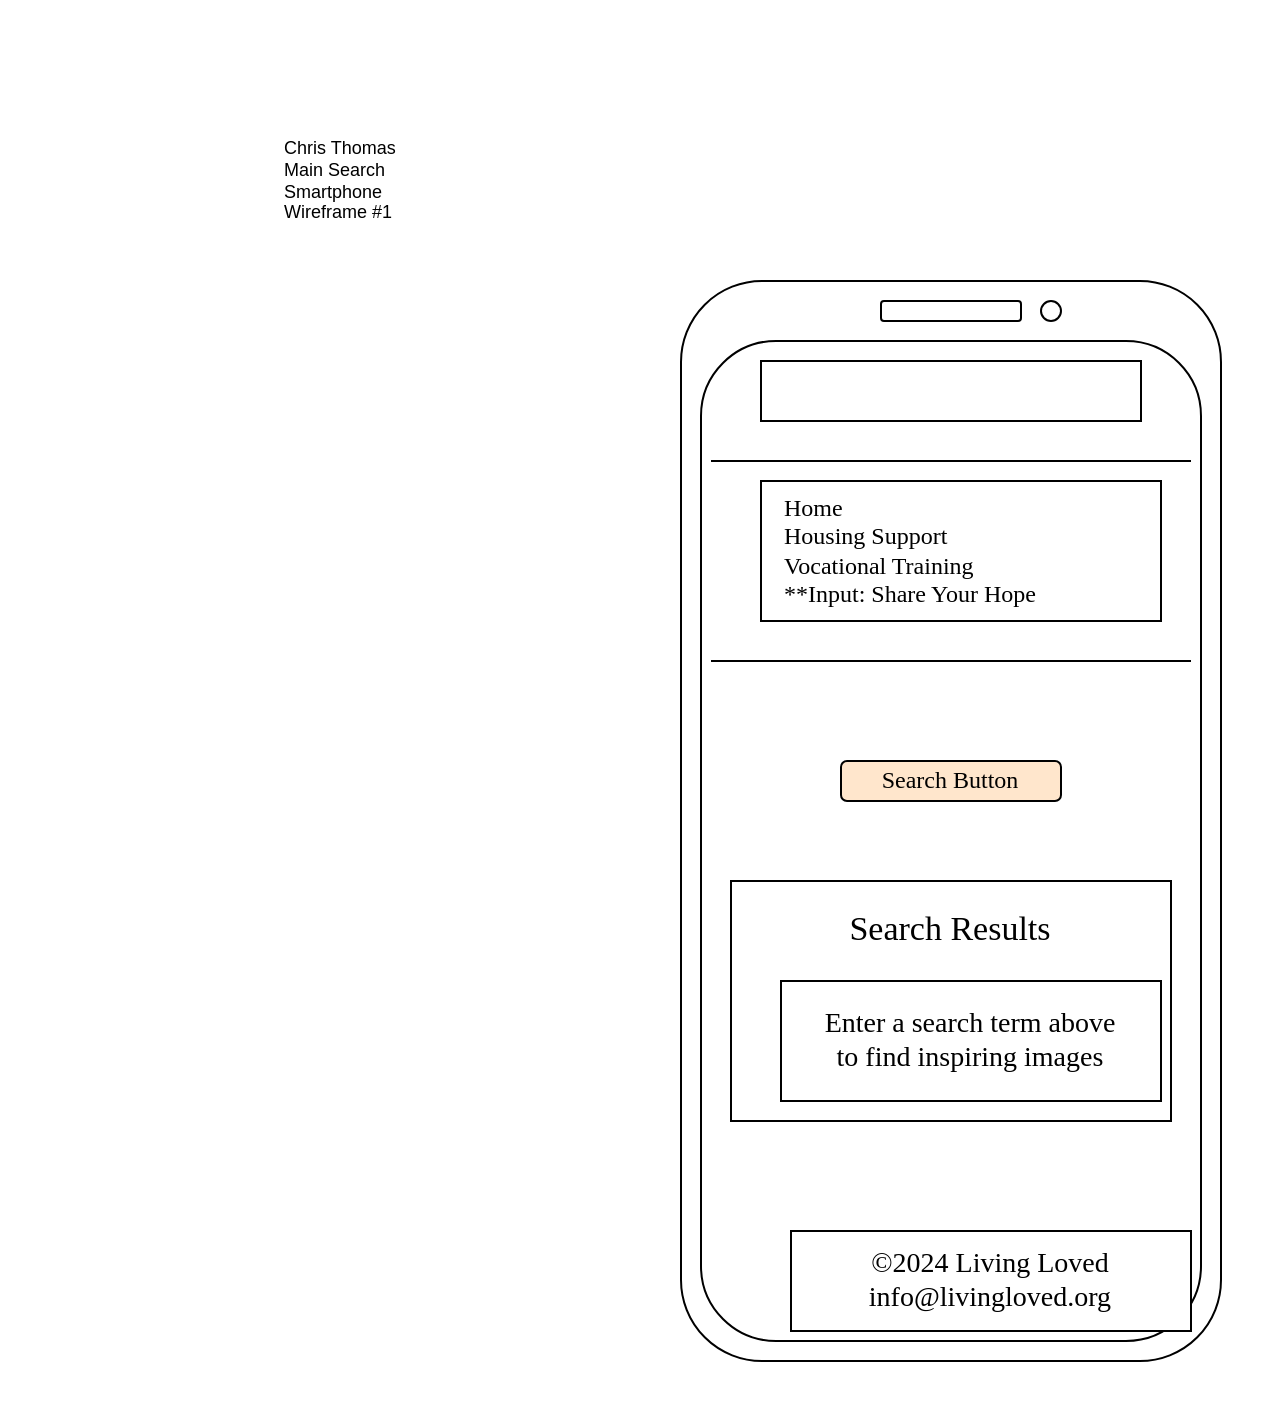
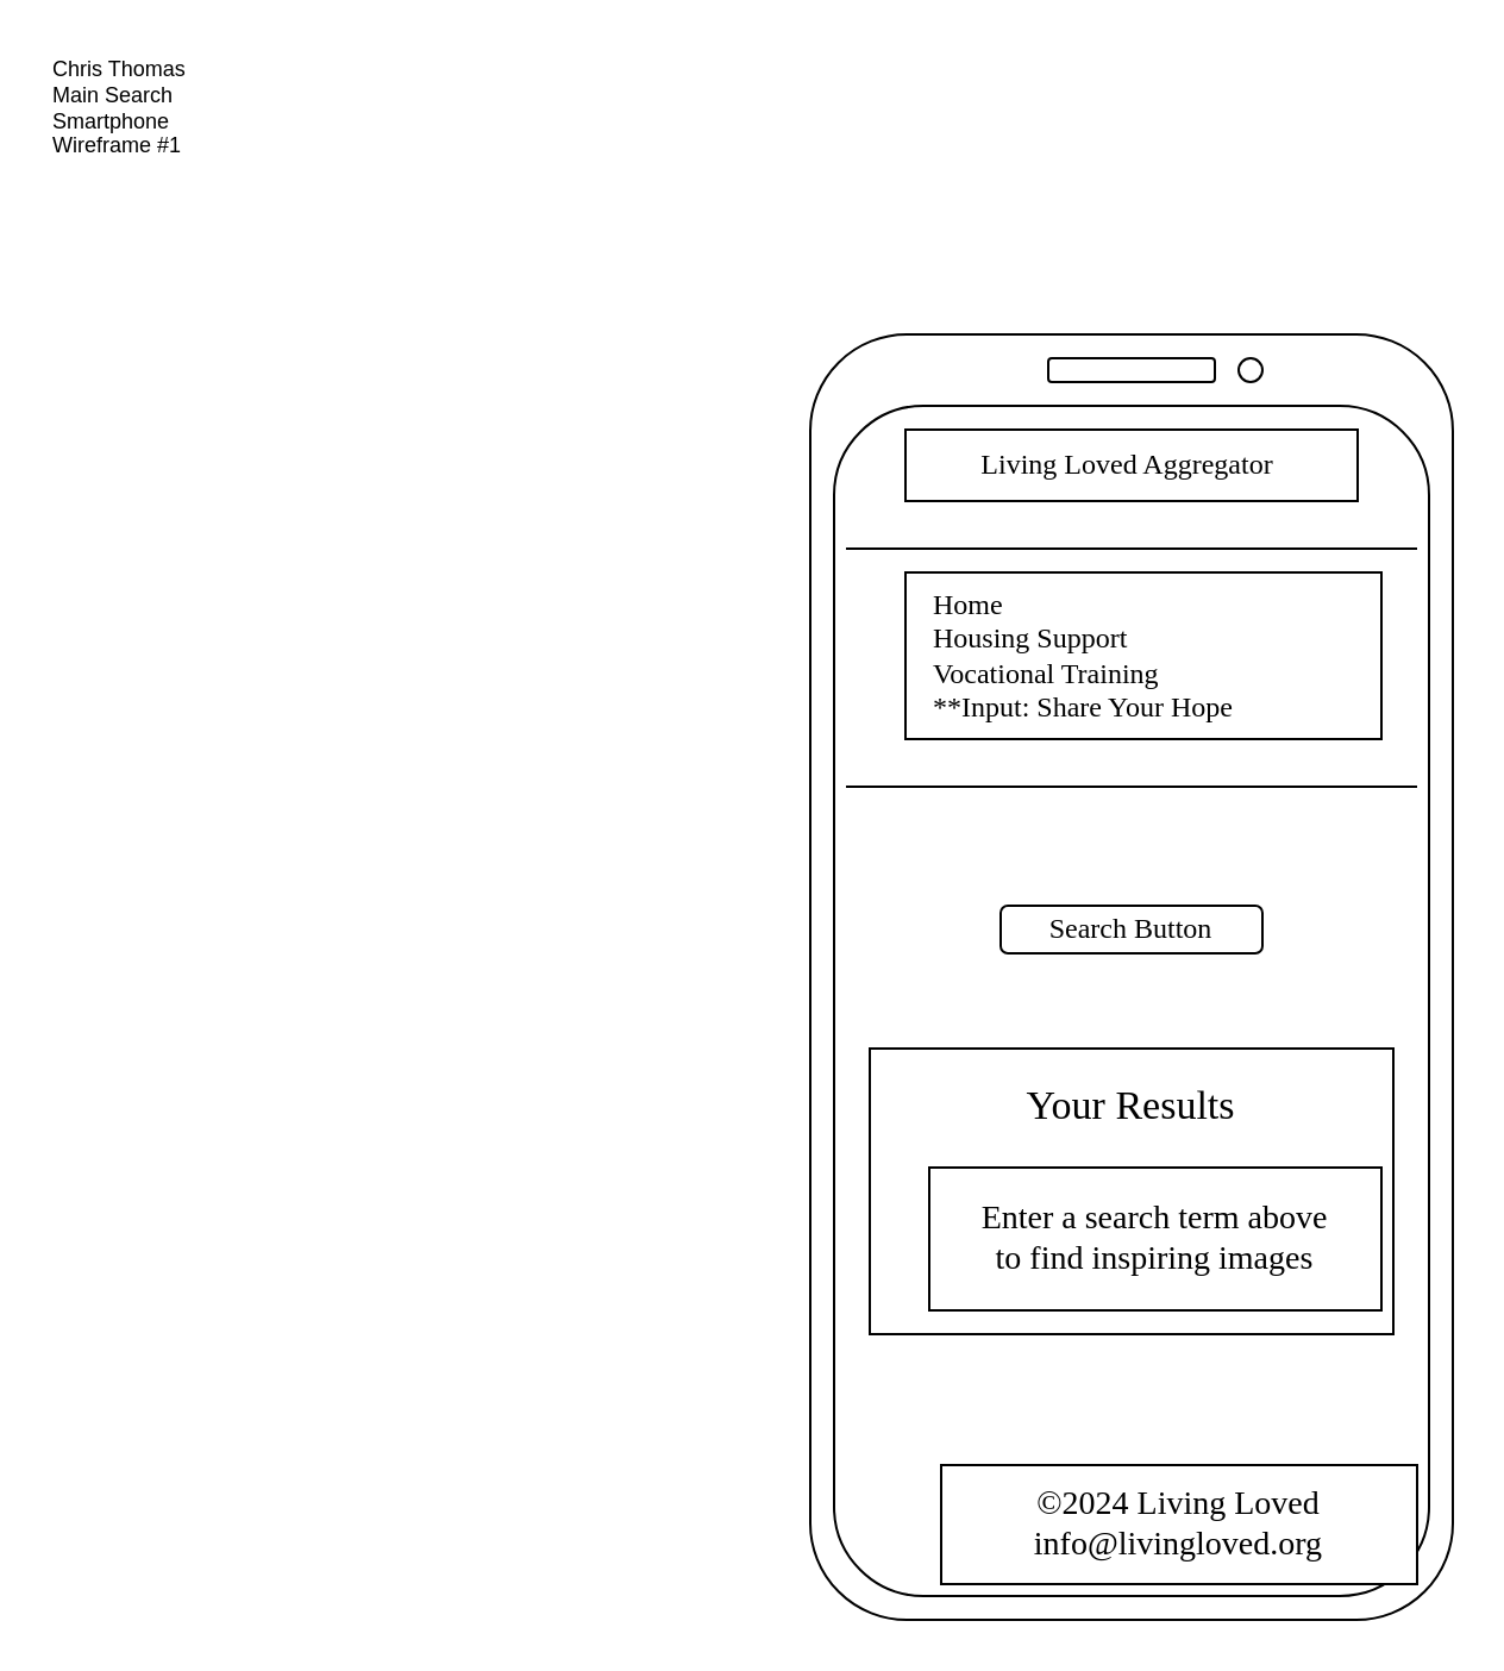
- <mxCell id="3" value="Chris Thomas&lt;div&gt;Main Search&lt;/div&gt;&lt;div&gt;Smartphone&lt;/div&gt;&lt;div&gt;Wireframe #1&lt;/div&gt;" style="text;html=1;align=left;verticalAlign=middle;whiteSpace=wrap;rounded=0;fontSize=9;" vertex="1" parent="1"><mxGeometry x="140" y="65" width="90" height="50" as="geometry" /></mxCell>
+ <mxCell id="3" value="Chris Thomas&lt;div&gt;Main Search&lt;/div&gt;&lt;div&gt;Smartphone&lt;/div&gt;&lt;div&gt;Wireframe #1&lt;/div&gt;" style="text;html=1;align=left;verticalAlign=middle;whiteSpace=wrap;rounded=0;fontSize=9;" vertex="1" parent="1"><mxGeometry x="20" y="20" width="90" height="50" as="geometry" /></mxCell>
+ <mxCell id="8" value="&lt;font face=&quot;Comic Sans MS&quot;&gt;Living Loved Aggregator&amp;nbsp;&lt;/font&gt;" style="text;html=1;align=center;verticalAlign=middle;whiteSpace=wrap;rounded=0;" vertex="1" parent="1"><mxGeometry x="395" y="180" width="160" height="30" as="geometry" /></mxCell>
- <mxCell id="13" value="&lt;font face=&quot;Comic Sans MS&quot;&gt;Search Button&lt;/font&gt;" style="rounded=1;whiteSpace=wrap;html=1;fillColor=#ffe6cc;" vertex="1" parent="1"><mxGeometry x="420" y="380" width="110" height="20" as="geometry" /></mxCell>
+ <mxCell id="13" value="&lt;font face=&quot;Comic Sans MS&quot;&gt;Search Button&lt;/font&gt;" style="rounded=1;whiteSpace=wrap;html=1;" vertex="1" parent="1"><mxGeometry x="420" y="380" width="110" height="20" as="geometry" /></mxCell>
- <mxCell id="15" value="Search Results" style="text;html=1;align=center;verticalAlign=middle;whiteSpace=wrap;rounded=0;fontSize=17;fontFamily=Comic Sans MS;" vertex="1" parent="1"><mxGeometry x="395" y="450" width="160" height="30" as="geometry" /></mxCell>
+ <mxCell id="15" value="Your Results" style="text;html=1;align=center;verticalAlign=middle;whiteSpace=wrap;rounded=0;fontSize=17;fontFamily=Comic Sans MS;" vertex="1" parent="1"><mxGeometry x="395" y="450" width="160" height="30" as="geometry" /></mxCell>
